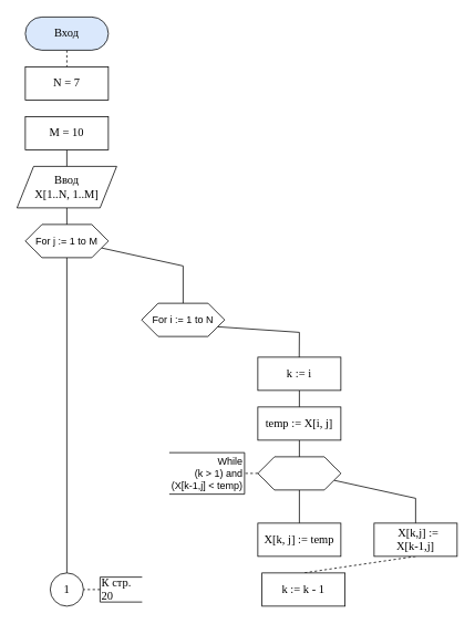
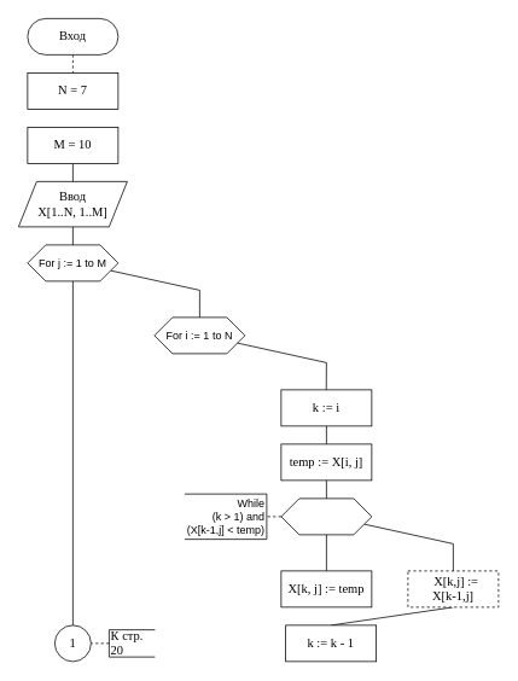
- <mxCell id="3" value="&lt;font face=&quot;Times New Roman&quot; style=&quot;font-size: 14px&quot;&gt;Вход&lt;/font&gt;" style="rounded=1;whiteSpace=wrap;html=1;arcSize=50;fillColor=#dae8fc;" parent="1" vertex="1"><mxGeometry x="30" y="20" width="100" height="40" as="geometry" /></mxCell>
+ <mxCell id="3" value="&lt;font face=&quot;Times New Roman&quot; style=&quot;font-size: 14px&quot;&gt;Вход&lt;/font&gt;" style="rounded=1;whiteSpace=wrap;html=1;arcSize=50;" parent="1" vertex="1"><mxGeometry x="30" y="20" width="100" height="40" as="geometry" /></mxCell>
- <mxCell id="13" value="For i := 1 to N" style="shape=hexagon;perimeter=hexagonPerimeter2;whiteSpace=wrap;html=1;fixedSize=1;" parent="1" vertex="1"><mxGeometry x="170" y="365" width="100" height="40" as="geometry" /></mxCell>
+ <mxCell id="13" value="For i := 1 to N" style="shape=hexagon;perimeter=hexagonPerimeter2;whiteSpace=wrap;html=1;fixedSize=1;" parent="1" vertex="1"><mxGeometry x="170" y="350" width="100" height="40" as="geometry" /></mxCell>
- <mxCell id="25" value="&amp;nbsp; X[k,j] := &lt;br&gt;X[k-1,j]" style="rounded=0;whiteSpace=wrap;html=1;fontFamily=Times New Roman;fontSize=14;" parent="1" vertex="1"><mxGeometry x="450" y="630" width="100" height="40" as="geometry" /></mxCell>
+ <mxCell id="25" value="&amp;nbsp; X[k,j] := &lt;br&gt;X[k-1,j]" style="rounded=0;whiteSpace=wrap;html=1;fontFamily=Times New Roman;fontSize=14;dashed=1;" parent="1" vertex="1"><mxGeometry x="450" y="630" width="100" height="40" as="geometry" /></mxCell>
- <mxCell id="24" style="edgeStyle=none;rounded=0;orthogonalLoop=1;jettySize=auto;html=1;exitX=0.5;exitY=1;exitDx=0;exitDy=0;entryX=0.5;entryY=0;entryDx=0;entryDy=0;endArrow=none;endFill=0;dashed=1;" parent="1" source="25" target="29" edge="1"><mxGeometry relative="1" as="geometry"><mxPoint x="470" y="690" as="targetPoint" /></mxGeometry></mxCell>
+ <mxCell id="24" style="edgeStyle=none;rounded=0;orthogonalLoop=1;jettySize=auto;html=1;exitX=0.5;exitY=1;exitDx=0;exitDy=0;entryX=0.5;entryY=0;entryDx=0;entryDy=0;endArrow=none;endFill=0;" parent="1" source="25" target="29" edge="1"><mxGeometry relative="1" as="geometry"><mxPoint x="470" y="690" as="targetPoint" /></mxGeometry></mxCell>
